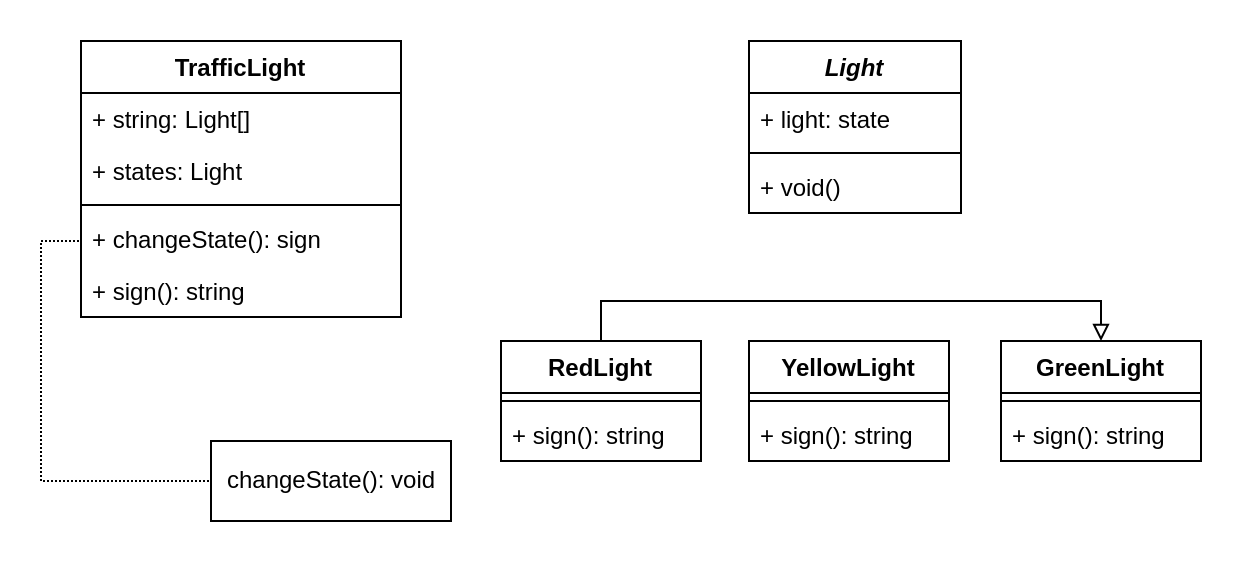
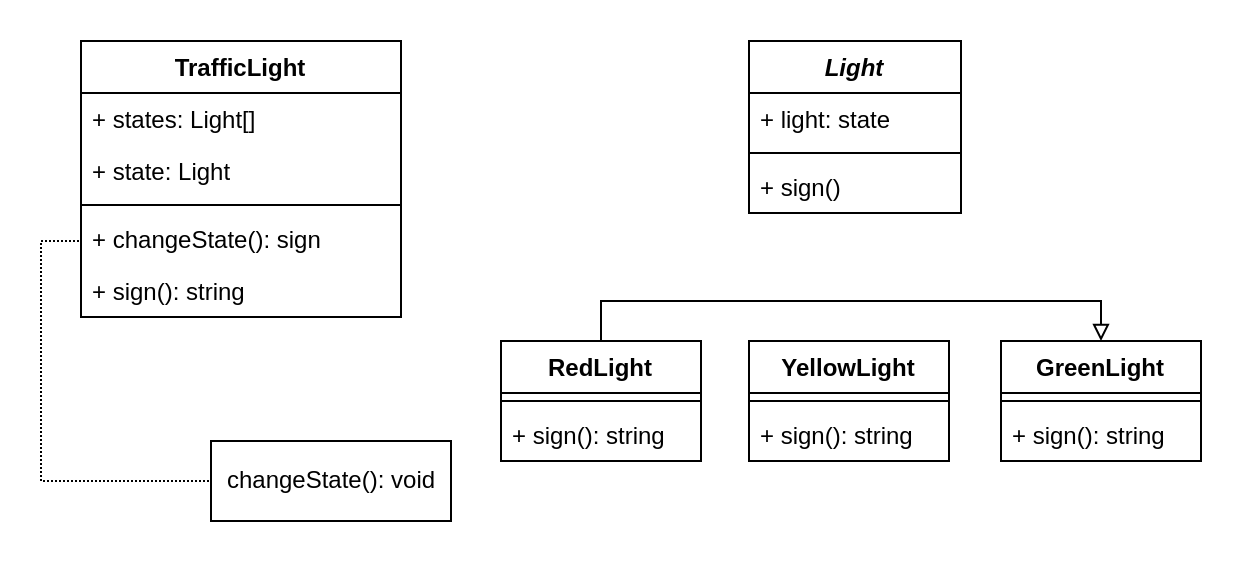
- <mxCell id="3" value="+ string: Light[]" style="text;strokeColor=none;fillColor=none;align=left;verticalAlign=top;spacingLeft=4;spacingRight=4;overflow=hidden;rotatable=0;points=[[0,0.5],[1,0.5]];portConstraint=eastwest;" vertex="1" parent="2"><mxGeometry y="26" width="160" height="26" as="geometry" /></mxCell>
+ <mxCell id="3" value="+ states: Light[]" style="text;strokeColor=none;fillColor=none;align=left;verticalAlign=top;spacingLeft=4;spacingRight=4;overflow=hidden;rotatable=0;points=[[0,0.5],[1,0.5]];portConstraint=eastwest;" vertex="1" parent="2"><mxGeometry y="26" width="160" height="26" as="geometry" /></mxCell>
- <mxCell id="4" value="+ states: Light" style="text;strokeColor=none;fillColor=none;align=left;verticalAlign=top;spacingLeft=4;spacingRight=4;overflow=hidden;rotatable=0;points=[[0,0.5],[1,0.5]];portConstraint=eastwest;" vertex="1" parent="2"><mxGeometry y="52" width="160" height="26" as="geometry" /></mxCell>
+ <mxCell id="4" value="+ state: Light" style="text;strokeColor=none;fillColor=none;align=left;verticalAlign=top;spacingLeft=4;spacingRight=4;overflow=hidden;rotatable=0;points=[[0,0.5],[1,0.5]];portConstraint=eastwest;" vertex="1" parent="2"><mxGeometry y="52" width="160" height="26" as="geometry" /></mxCell>
- <mxCell id="12" value="+ void()" style="text;strokeColor=none;fillColor=none;align=left;verticalAlign=top;spacingLeft=4;spacingRight=4;overflow=hidden;rotatable=0;points=[[0,0.5],[1,0.5]];portConstraint=eastwest;" vertex="1" parent="9"><mxGeometry y="60" width="106" height="26" as="geometry" /></mxCell>
+ <mxCell id="12" value="+ sign()" style="text;strokeColor=none;fillColor=none;align=left;verticalAlign=top;spacingLeft=4;spacingRight=4;overflow=hidden;rotatable=0;points=[[0,0.5],[1,0.5]];portConstraint=eastwest;" vertex="1" parent="9"><mxGeometry y="60" width="106" height="26" as="geometry" /></mxCell>
